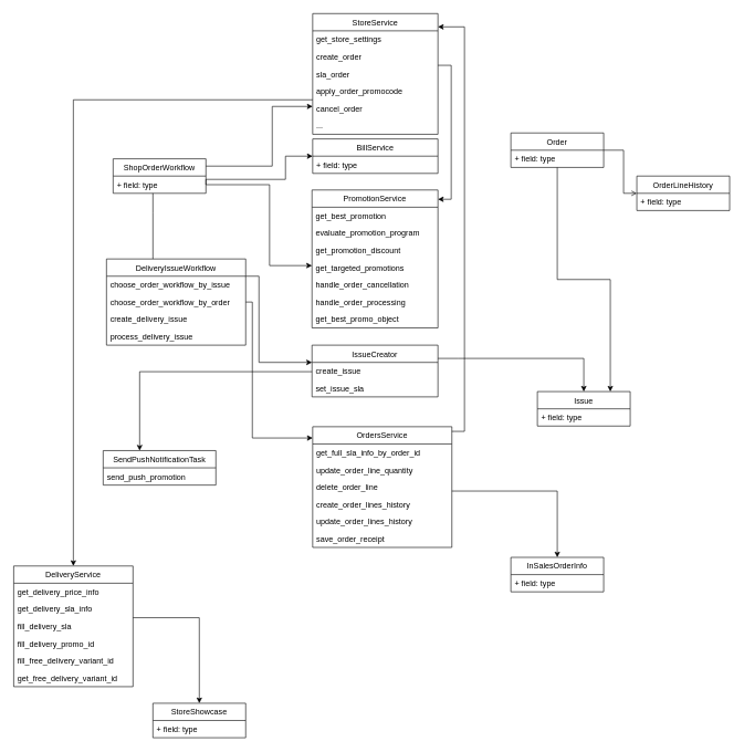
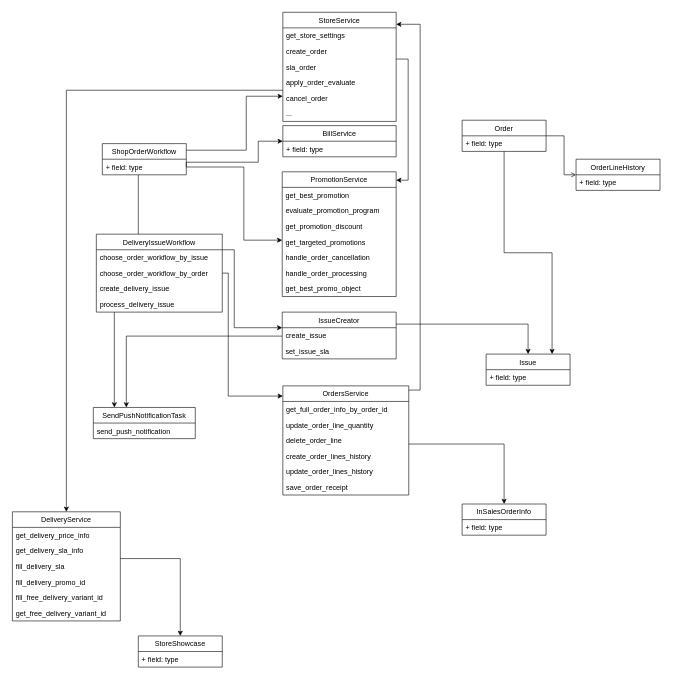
- <mxCell id="18" value="apply_order_promocode" style="text;strokeColor=none;fillColor=none;align=left;verticalAlign=top;spacingLeft=4;spacingRight=4;overflow=hidden;rotatable=0;points=[[0,0.5],[1,0.5]];portConstraint=eastwest;" vertex="1" parent="14"><mxGeometry y="104" width="189" height="26" as="geometry" /></mxCell>
+ <mxCell id="18" value="apply_order_evaluate" style="text;strokeColor=none;fillColor=none;align=left;verticalAlign=top;spacingLeft=4;spacingRight=4;overflow=hidden;rotatable=0;points=[[0,0.5],[1,0.5]];portConstraint=eastwest;" vertex="1" parent="14"><mxGeometry y="104" width="189" height="26" as="geometry" /></mxCell>
+ <mxCell id="35" style="edgeStyle=orthogonalEdgeStyle;rounded=0;orthogonalLoop=1;jettySize=auto;html=1;" parent="1" source="36" target="63" edge="1"><mxGeometry relative="1" as="geometry"><Array as="points"><mxPoint x="190" y="670" /><mxPoint x="190" y="670" /></Array></mxGeometry></mxCell>
- <mxCell id="49" value="get_full_sla_info_by_order_id" style="text;strokeColor=none;fillColor=none;align=left;verticalAlign=top;spacingLeft=4;spacingRight=4;overflow=hidden;rotatable=0;points=[[0,0.5],[1,0.5]];portConstraint=eastwest;" parent="48" vertex="1"><mxGeometry y="26" width="210" height="26" as="geometry" /></mxCell>
+ <mxCell id="49" value="get_full_order_info_by_order_id" style="text;strokeColor=none;fillColor=none;align=left;verticalAlign=top;spacingLeft=4;spacingRight=4;overflow=hidden;rotatable=0;points=[[0,0.5],[1,0.5]];portConstraint=eastwest;" parent="48" vertex="1"><mxGeometry y="26" width="210" height="26" as="geometry" /></mxCell>
- <mxCell id="64" value="send_push_promotion" style="text;strokeColor=none;fillColor=none;align=left;verticalAlign=top;spacingLeft=4;spacingRight=4;overflow=hidden;rotatable=0;points=[[0,0.5],[1,0.5]];portConstraint=eastwest;" parent="63" vertex="1"><mxGeometry y="26" width="170" height="26" as="geometry" /></mxCell>
+ <mxCell id="64" value="send_push_notification" style="text;strokeColor=none;fillColor=none;align=left;verticalAlign=top;spacingLeft=4;spacingRight=4;overflow=hidden;rotatable=0;points=[[0,0.5],[1,0.5]];portConstraint=eastwest;" parent="63" vertex="1"><mxGeometry y="26" width="170" height="26" as="geometry" /></mxCell>
